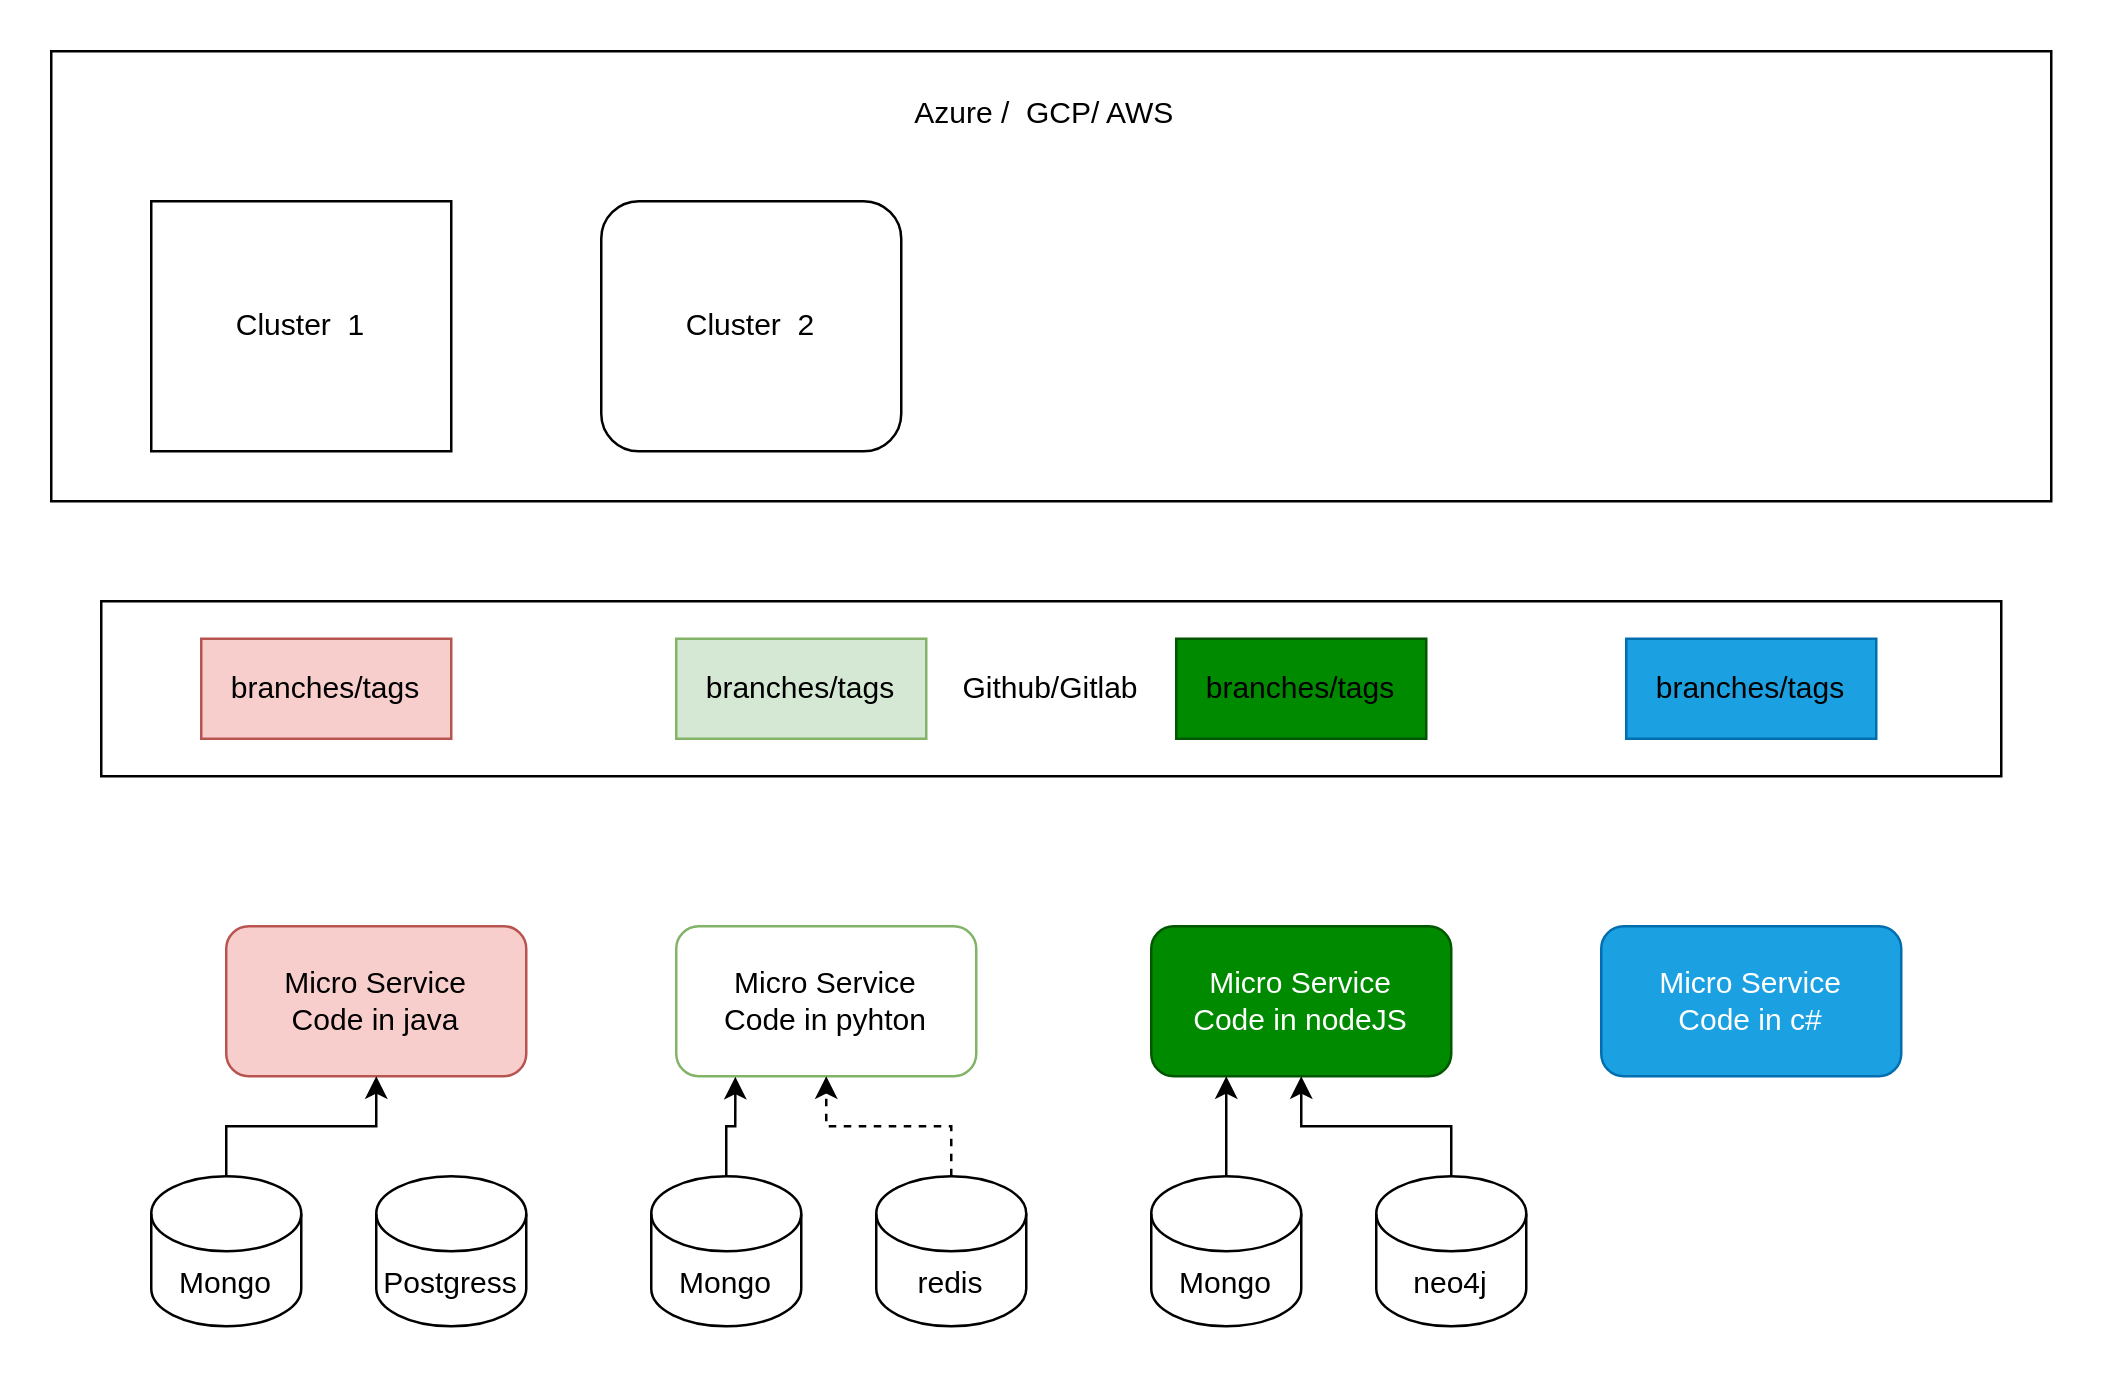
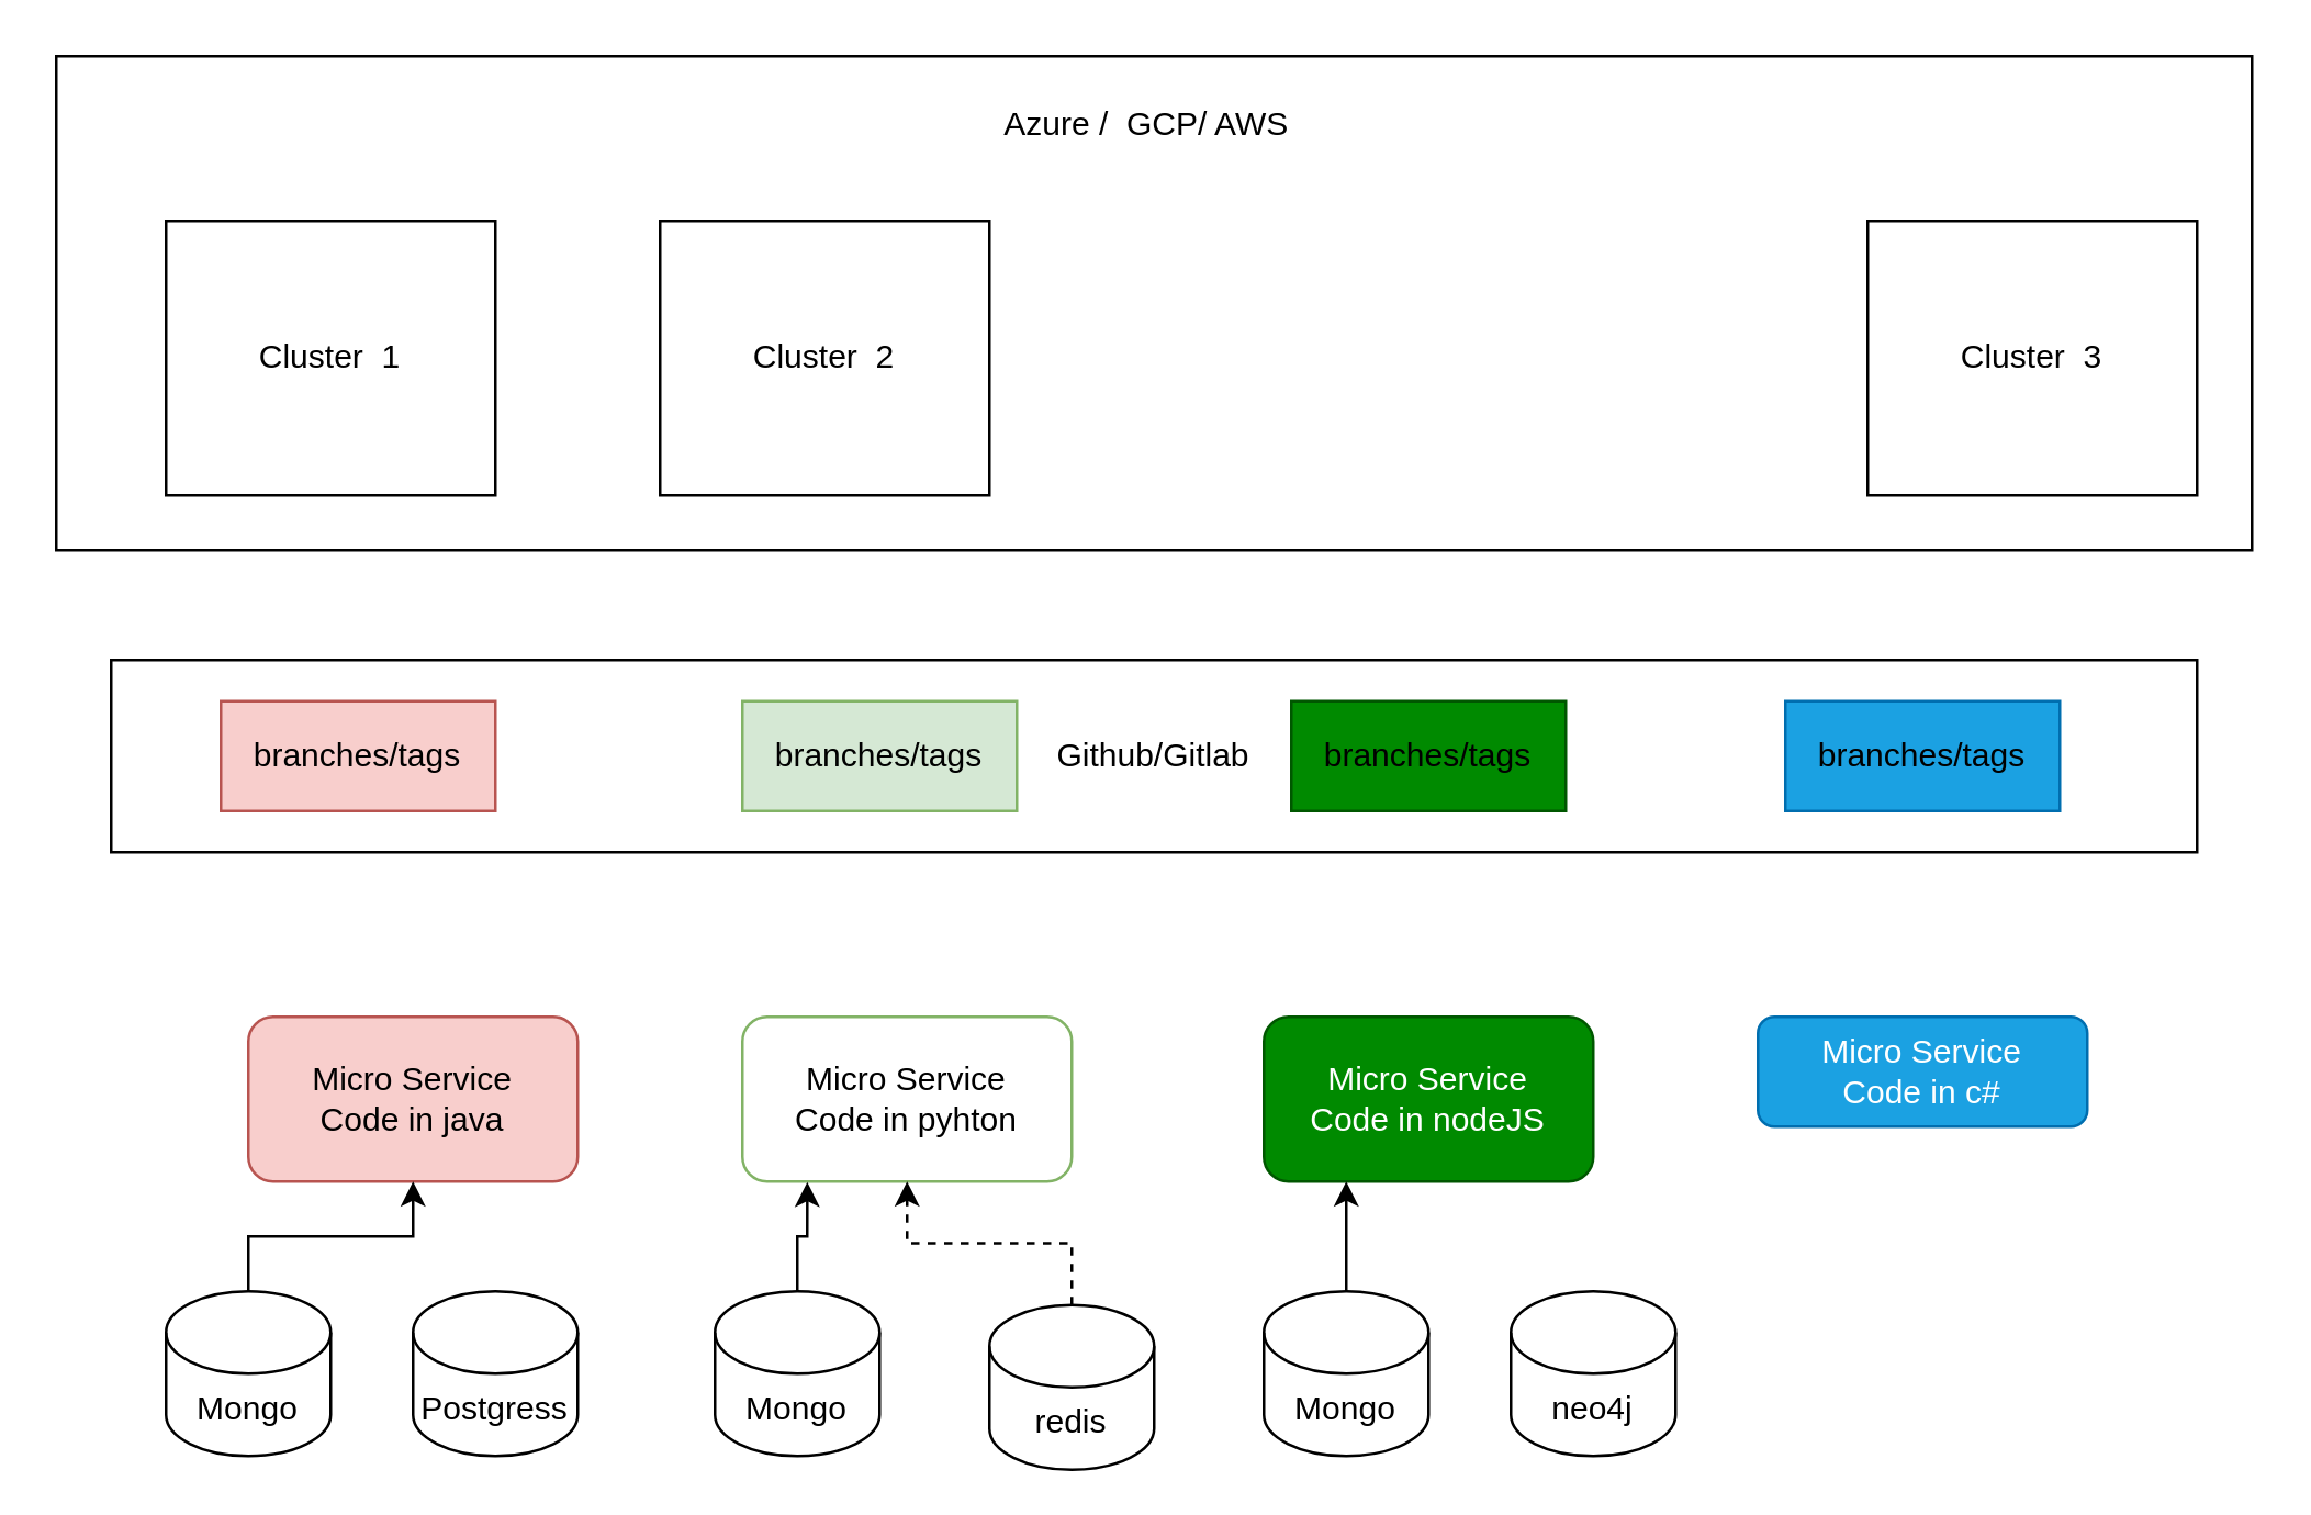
- <mxCell id="24" value="Cluster&amp;nbsp; 2" style="whiteSpace=wrap;html=1;rounded=1;" vertex="1" parent="1"><mxGeometry x="240" y="80" width="120" height="100" as="geometry" /></mxCell>
+ <mxCell id="24" value="Cluster&amp;nbsp; 2" style="rounded=0;whiteSpace=wrap;html=1;" vertex="1" parent="1"><mxGeometry x="240" y="80" width="120" height="100" as="geometry" /></mxCell>
+ <mxCell id="25" value="Cluster&amp;nbsp; 3" style="rounded=0;whiteSpace=wrap;html=1;" vertex="1" parent="1"><mxGeometry x="680" y="80" width="120" height="100" as="geometry" /></mxCell>
- <mxCell id="5" value="Micro Service&lt;br&gt;Code in c#" style="rounded=1;whiteSpace=wrap;html=1;fillColor=#1ba1e2;fontColor=#ffffff;strokeColor=#006EAF;" vertex="1" parent="1"><mxGeometry x="640" y="370" width="120" height="60" as="geometry" /></mxCell>
+ <mxCell id="5" value="Micro Service&lt;br&gt;Code in c#" style="rounded=1;whiteSpace=wrap;html=1;fillColor=#1ba1e2;fontColor=#ffffff;strokeColor=#006EAF;" vertex="1" parent="1"><mxGeometry x="640" y="370" width="120" height="40" as="geometry" /></mxCell>
- <mxCell id="15" style="edgeStyle=orthogonalEdgeStyle;rounded=0;orthogonalLoop=1;jettySize=auto;html=1;exitX=0.5;exitY=0;exitDx=0;exitDy=0;exitPerimeter=0;" edge="1" parent="1" source="16" target="4"><mxGeometry relative="1" as="geometry" /></mxCell>
- <mxCell id="12" value="redis" style="shape=cylinder3;whiteSpace=wrap;html=1;boundedLbl=1;backgroundOutline=1;size=15;" vertex="1" parent="1"><mxGeometry x="350" y="470" width="60" height="60" as="geometry" /></mxCell>
+ <mxCell id="12" value="redis" style="shape=cylinder3;whiteSpace=wrap;html=1;boundedLbl=1;backgroundOutline=1;size=15;" vertex="1" parent="1"><mxGeometry x="360" y="475" width="60" height="60" as="geometry" /></mxCell>
